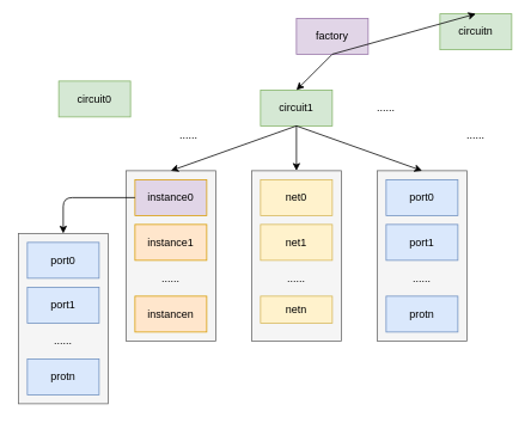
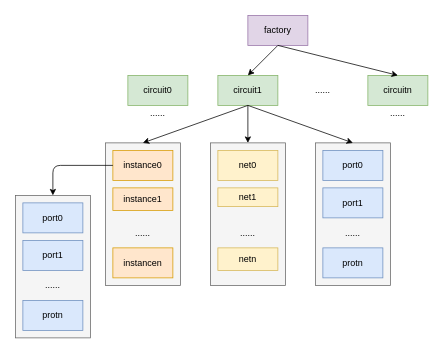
- <mxCell id="7" value="circuitn" style="rounded=0;whiteSpace=wrap;html=1;fillColor=#d5e8d4;strokeColor=#82b366;" vertex="1" parent="1"><mxGeometry x="490" y="15" width="80" height="40" as="geometry" /></mxCell>
+ <mxCell id="7" value="circuitn" style="rounded=0;whiteSpace=wrap;html=1;fillColor=#d5e8d4;strokeColor=#82b366;" vertex="1" parent="1"><mxGeometry x="490" y="100" width="80" height="40" as="geometry" /></mxCell>
- <mxCell id="4" value="circuit0" style="rounded=0;whiteSpace=wrap;html=1;fillColor=#d5e8d4;strokeColor=#82b366;" vertex="1" parent="1"><mxGeometry x="65" y="90" width="80" height="40" as="geometry" /></mxCell>
+ <mxCell id="4" value="circuit0" style="rounded=0;whiteSpace=wrap;html=1;fillColor=#d5e8d4;strokeColor=#82b366;" vertex="1" parent="1"><mxGeometry x="170" y="100" width="80" height="40" as="geometry" /></mxCell>
- <mxCell id="10" value="instance0" style="rounded=0;whiteSpace=wrap;html=1;fillColor=#e1d5e7;strokeColor=#d79b00;" vertex="1" parent="1"><mxGeometry x="150" y="200" width="80" height="40" as="geometry" /></mxCell>
+ <mxCell id="10" value="instance0" style="rounded=0;whiteSpace=wrap;html=1;fillColor=#ffe6cc;strokeColor=#d79b00;" vertex="1" parent="1"><mxGeometry x="150" y="200" width="80" height="40" as="geometry" /></mxCell>
- <mxCell id="12" value="instance1" style="rounded=0;whiteSpace=wrap;html=1;fillColor=#ffe6cc;strokeColor=#d79b00;" vertex="1" parent="1"><mxGeometry x="150" y="250" width="80" height="40" as="geometry" /></mxCell>
+ <mxCell id="12" value="instance1" style="rounded=0;whiteSpace=wrap;html=1;fillColor=#ffe6cc;strokeColor=#d79b00;" vertex="1" parent="1"><mxGeometry x="150" y="250" width="80" height="30" as="geometry" /></mxCell>
- <mxCell id="20" value="net1" style="rounded=0;whiteSpace=wrap;html=1;fillColor=#fff2cc;strokeColor=#d6b656;" vertex="1" parent="1"><mxGeometry x="290" y="250" width="80" height="40" as="geometry" /></mxCell>
+ <mxCell id="20" value="net1" style="rounded=0;whiteSpace=wrap;html=1;fillColor=#fff2cc;strokeColor=#d6b656;" vertex="1" parent="1"><mxGeometry x="290" y="250" width="80" height="25" as="geometry" /></mxCell>
